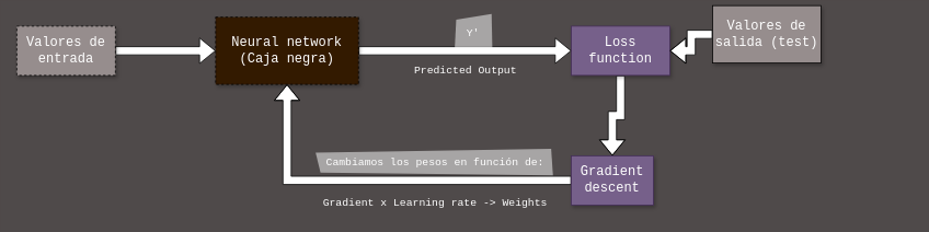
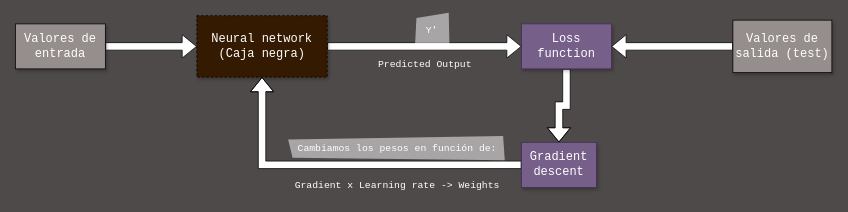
- <mxCell id="11" value="&lt;font style=&quot;font-size: 16px;&quot; face=&quot;Courier New&quot; color=&quot;#ffffff&quot;&gt;Valores de salida (test)&lt;/font&gt;" style="rounded=0;whiteSpace=wrap;html=1;shadow=1;glass=0;fillColor=#968d8d;" vertex="1" parent="1"><mxGeometry x="867" y="6" width="132" height="70" as="geometry" /></mxCell>
+ <mxCell id="11" value="&lt;font style=&quot;font-size: 16px;&quot; face=&quot;Courier New&quot; color=&quot;#ffffff&quot;&gt;Valores de salida (test)&lt;/font&gt;" style="rounded=0;whiteSpace=wrap;html=1;shadow=1;glass=0;fillColor=#968d8d;" vertex="1" parent="1"><mxGeometry x="977" y="26" width="132" height="70" as="geometry" /></mxCell>
- <mxCell id="3" value="&lt;font style=&quot;font-size: 16px;&quot; face=&quot;Courier New&quot; color=&quot;#ffffff&quot;&gt;Valores de entrada&lt;/font&gt;" style="rounded=0;whiteSpace=wrap;html=1;shadow=1;glass=0;fillColor=#968d8d;dashed=1;" vertex="1" parent="1"><mxGeometry x="20" y="31" width="120" height="60" as="geometry" /></mxCell>
+ <mxCell id="3" value="&lt;font style=&quot;font-size: 16px;&quot; face=&quot;Courier New&quot; color=&quot;#ffffff&quot;&gt;Valores de entrada&lt;/font&gt;" style="rounded=0;whiteSpace=wrap;html=1;shadow=1;glass=0;fillColor=#968d8d;" vertex="1" parent="1"><mxGeometry x="20" y="31" width="120" height="60" as="geometry" /></mxCell>
